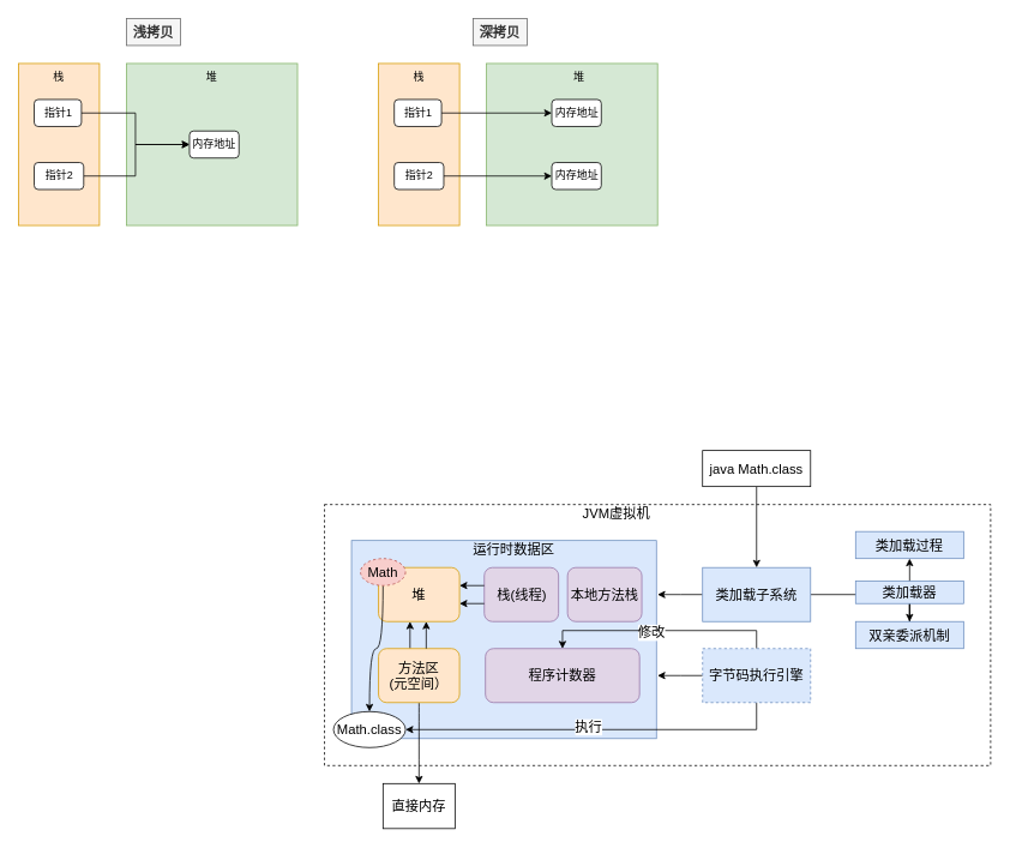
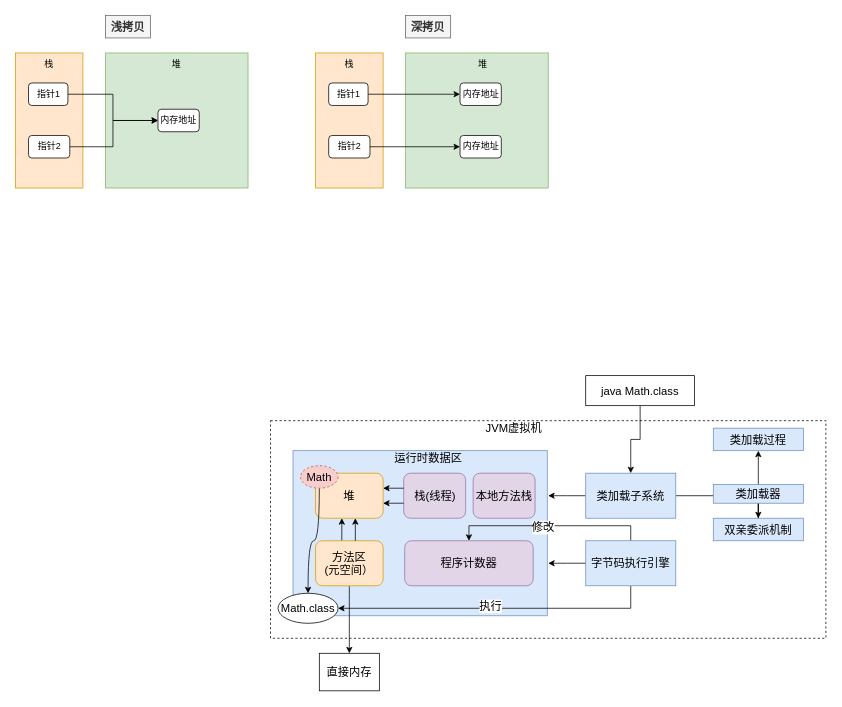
- <mxCell id="23" value="&lt;font style=&quot;font-size: 15px&quot;&gt;&lt;b&gt;深拷贝&lt;/b&gt;&lt;/font&gt;" style="text;html=1;strokeColor=#666666;fillColor=#f5f5f5;align=center;verticalAlign=middle;whiteSpace=wrap;rounded=0;fontColor=#333333;" vertex="1" parent="1"><mxGeometry x="525" y="20" width="60" height="30" as="geometry" /></mxCell>
+ <mxCell id="23" value="&lt;font style=&quot;font-size: 15px&quot;&gt;&lt;b&gt;深拷贝&lt;/b&gt;&lt;/font&gt;" style="text;html=1;strokeColor=#666666;fillColor=#f5f5f5;align=center;verticalAlign=middle;whiteSpace=wrap;rounded=0;fontColor=#333333;" vertex="1" parent="1"><mxGeometry x="540" y="20" width="60" height="30" as="geometry" /></mxCell>
- <mxCell id="45" value="java Math.class" style="whiteSpace=wrap;html=1;rounded=0;fontSize=15;gradientColor=#ffffff;" vertex="1" parent="1"><mxGeometry x="780" y="500" width="120" height="40" as="geometry" /></mxCell>
+ <mxCell id="45" value="java Math.class" style="whiteSpace=wrap;html=1;rounded=0;fontSize=15;gradientColor=#ffffff;" vertex="1" parent="1"><mxGeometry x="780" y="500" width="145" height="40" as="geometry" /></mxCell>
- <mxCell id="46" value="类加载过程" style="whiteSpace=wrap;html=1;fontSize=15;fillColor=#dae8fc;strokeColor=#6c8ebf;rounded=0;" vertex="1" parent="1"><mxGeometry x="950" y="590" width="120" height="30" as="geometry" /></mxCell>
+ <mxCell id="46" value="类加载过程" style="whiteSpace=wrap;html=1;fontSize=15;fillColor=#dae8fc;strokeColor=#6c8ebf;rounded=0;" vertex="1" parent="1"><mxGeometry x="950" y="570" width="120" height="30" as="geometry" /></mxCell>
- <mxCell id="43" value="字节码执行引擎" style="whiteSpace=wrap;html=1;rounded=0;fontSize=15;fillColor=#dae8fc;strokeColor=#6c8ebf;dashed=1;" vertex="1" parent="1"><mxGeometry x="780" y="720" width="120" height="60" as="geometry" /></mxCell>
+ <mxCell id="43" value="字节码执行引擎" style="whiteSpace=wrap;html=1;rounded=0;fontSize=15;fillColor=#dae8fc;strokeColor=#6c8ebf;" vertex="1" parent="1"><mxGeometry x="780" y="720" width="120" height="60" as="geometry" /></mxCell>
